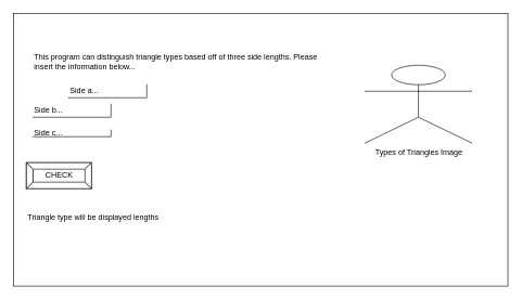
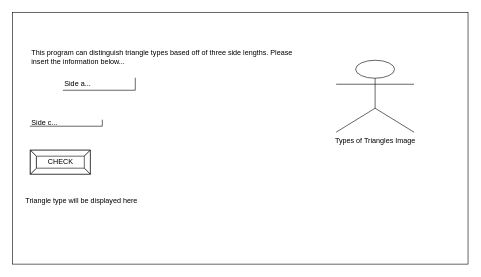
- <mxCell id="8" value="Types of Triangles Image" style="shape=umlActor;verticalLabelPosition=bottom;verticalAlign=top;html=1;outlineConnect=0;" vertex="1" parent="1"><mxGeometry x="560" y="100" width="165" height="120" as="geometry" /></mxCell>
+ <mxCell id="8" value="Types of Triangles Image" style="shape=umlActor;verticalLabelPosition=bottom;verticalAlign=top;html=1;outlineConnect=0;" vertex="1" parent="1"><mxGeometry x="560" y="100" width="130" height="120" as="geometry" /></mxCell>
- <mxCell id="6" value="Side b..." style="shape=partialRectangle;whiteSpace=wrap;html=1;top=0;left=0;fillColor=none;align=left;" vertex="1" parent="1"><mxGeometry x="50" y="160" width="120" height="20" as="geometry" /></mxCell>
- <mxCell id="4" value="CHECK" style="labelPosition=center;verticalLabelPosition=middle;align=center;html=1;shape=mxgraph.basic.button;dx=10;" parent="1" vertex="1"><mxGeometry x="40" y="250" width="100" height="40" as="geometry" /></mxCell>
+ <mxCell id="4" value="CHECK" style="labelPosition=center;verticalLabelPosition=middle;align=center;html=1;shape=mxgraph.basic.button;dx=10;" parent="1" vertex="1"><mxGeometry x="50" y="250" width="100" height="40" as="geometry" /></mxCell>
- <mxCell id="9" value="Triangle type will be displayed lengths" style="text;html=1;strokeColor=none;fillColor=none;align=left;verticalAlign=middle;whiteSpace=wrap;rounded=0;" vertex="1" parent="1"><mxGeometry x="40" y="320" width="450" height="30" as="geometry" /></mxCell>
+ <mxCell id="9" value="Triangle type will be displayed here" style="text;html=1;strokeColor=none;fillColor=none;align=left;verticalAlign=middle;whiteSpace=wrap;rounded=0;" vertex="1" parent="1"><mxGeometry x="40" y="320" width="450" height="30" as="geometry" /></mxCell>
